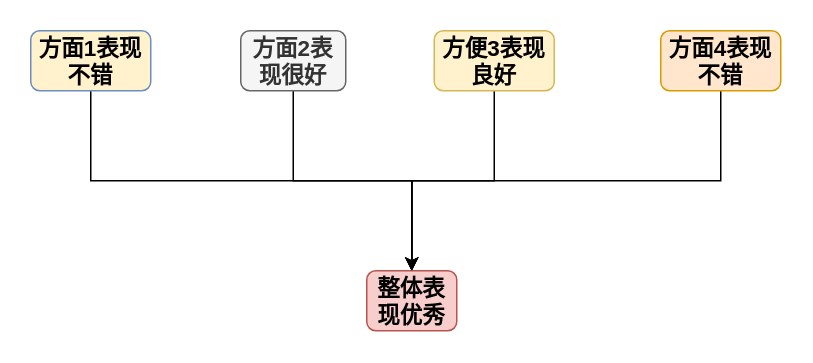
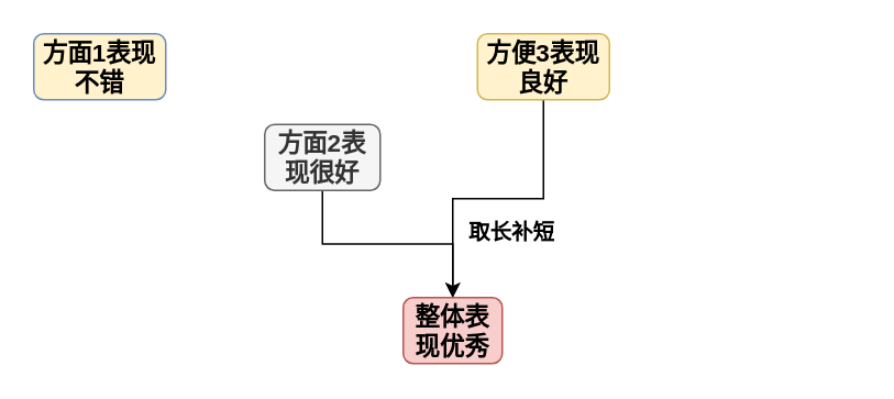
- <mxCell id="3" value="方面2表现很好" style="rounded=1;whiteSpace=wrap;html=1;fontSize=15;fontStyle=1;fillColor=#f5f5f5;strokeColor=#666666;fontColor=#333333;" parent="1" vertex="1"><mxGeometry x="160" y="20" width="70" height="40" as="geometry" /></mxCell>
+ <mxCell id="3" value="方面2表现很好" style="rounded=1;whiteSpace=wrap;html=1;fontSize=15;fontStyle=1;fillColor=#f5f5f5;strokeColor=#666666;fontColor=#333333;" parent="1" vertex="1"><mxGeometry x="160" y="75" width="70" height="40" as="geometry" /></mxCell>
- <mxCell id="7" value="方面4表现不错" style="rounded=1;whiteSpace=wrap;html=1;fontSize=15;fontStyle=1;fillColor=#ffe6cc;strokeColor=#d79b00;" vertex="1" parent="1"><mxGeometry x="440" y="20" width="80" height="40" as="geometry" /></mxCell>
- <mxCell id="9" style="edgeStyle=orthogonalEdgeStyle;rounded=0;orthogonalLoop=1;jettySize=auto;html=1;exitX=0.5;exitY=1;exitDx=0;exitDy=0;" edge="1" parent="1" source="10" target="8"><mxGeometry relative="1" as="geometry" /></mxCell>
- <mxCell id="6" style="edgeStyle=orthogonalEdgeStyle;rounded=0;orthogonalLoop=1;jettySize=auto;html=1;exitX=0.5;exitY=1;exitDx=0;exitDy=0;entryX=0.5;entryY=0;entryDx=0;entryDy=0;" edge="1" parent="1" source="7" target="8"><mxGeometry relative="1" as="geometry" /></mxCell>
+ <mxCell id="11" value="取长补短" style="text;html=1;strokeColor=none;fillColor=none;align=center;verticalAlign=middle;whiteSpace=wrap;rounded=0;fontStyle=1;fontSize=13;" vertex="1" parent="1"><mxGeometry x="280" y="130" width="60" height="20" as="geometry" /></mxCell>
